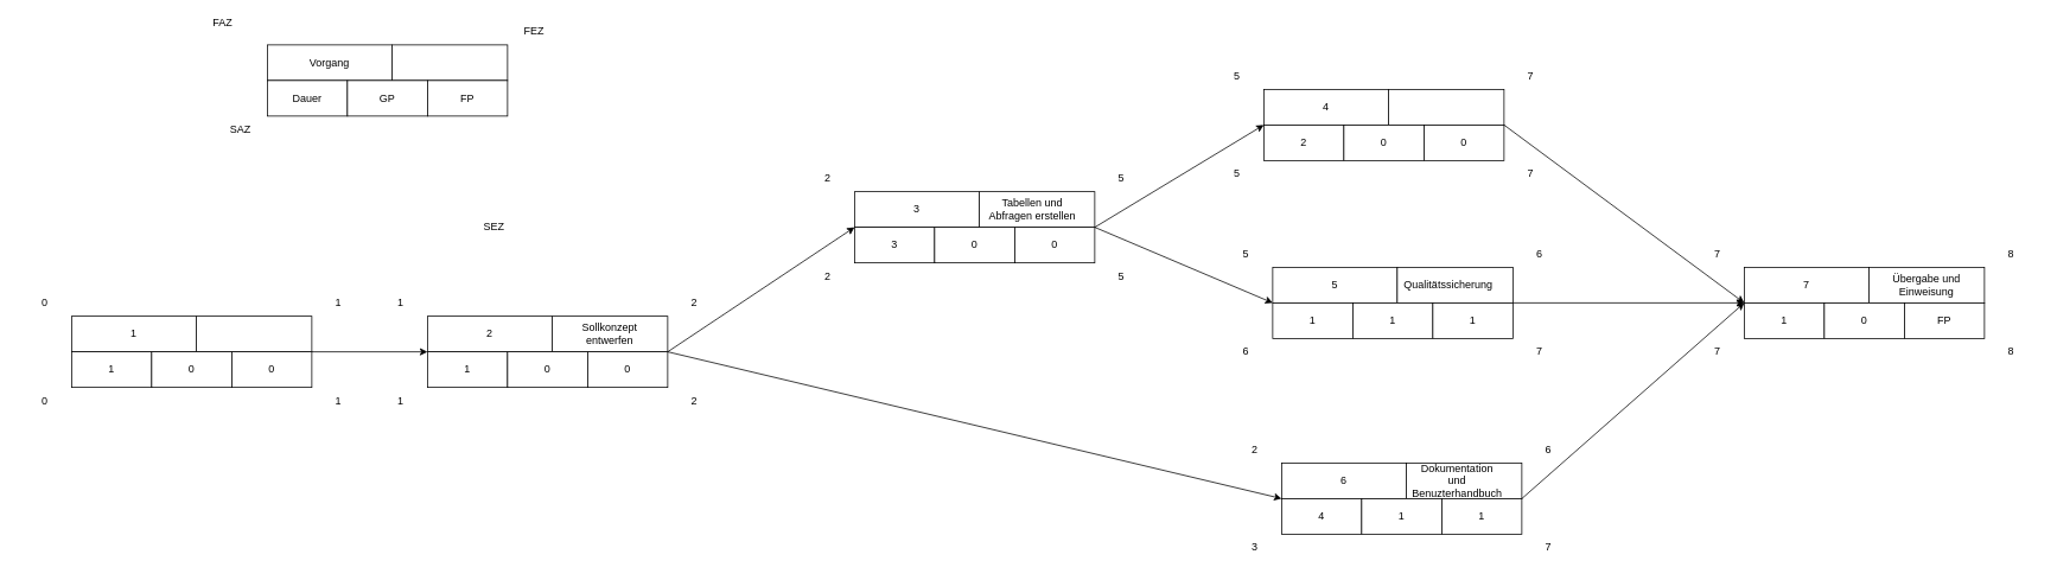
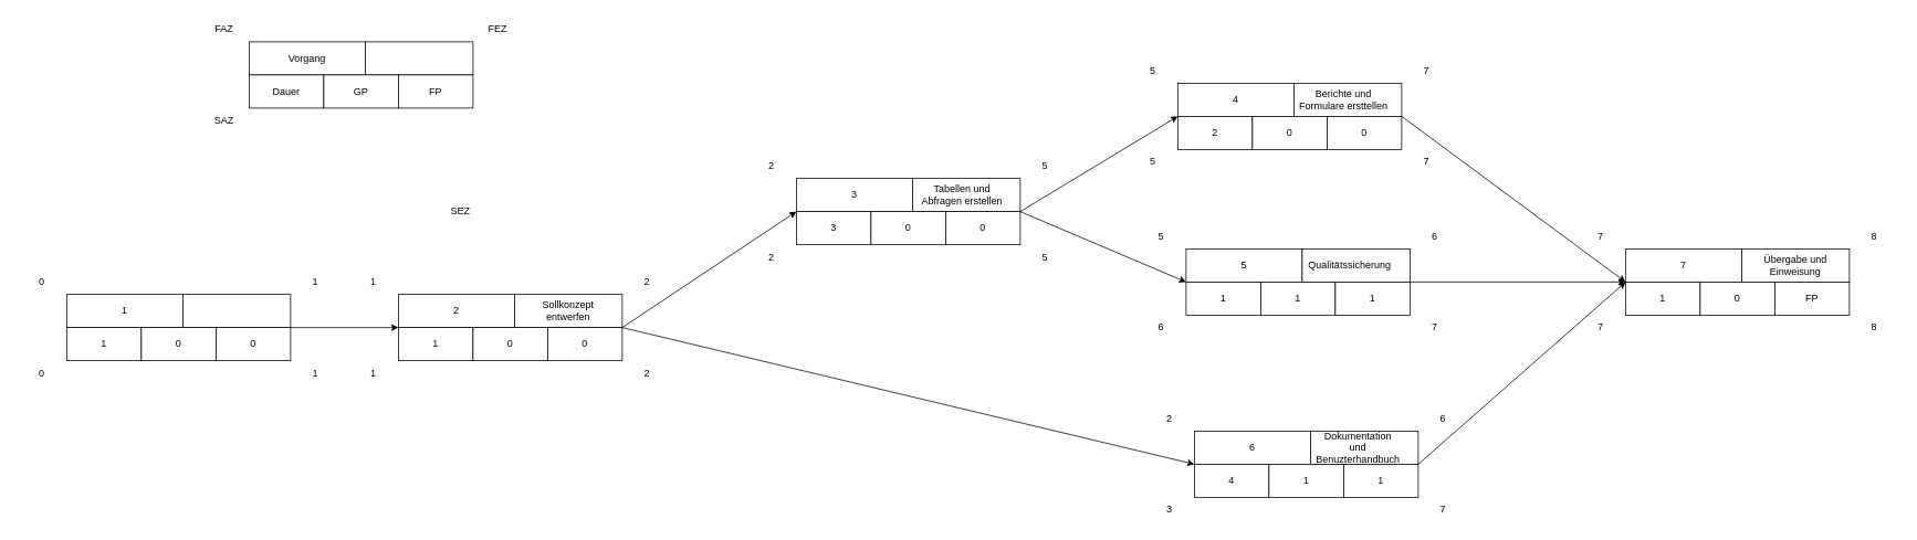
- <mxCell id="7" value="FAZ" style="text;html=1;strokeColor=none;fillColor=none;align=center;verticalAlign=middle;whiteSpace=wrap;rounded=0;" vertex="1" parent="1"><mxGeometry x="220" y="10" width="60" height="30" as="geometry" /></mxCell>
+ <mxCell id="7" value="FAZ" style="text;html=1;strokeColor=none;fillColor=none;align=center;verticalAlign=middle;whiteSpace=wrap;rounded=0;" vertex="1" parent="1"><mxGeometry x="240" y="20" width="60" height="30" as="geometry" /></mxCell>
+ <mxCell id="66" value="Berichte und Formulare ersttellen" style="text;html=1;strokeColor=none;fillColor=none;align=center;verticalAlign=middle;whiteSpace=wrap;rounded=0;" vertex="1" parent="1"><mxGeometry x="1560" y="105" width="120" height="30" as="geometry" /></mxCell>
